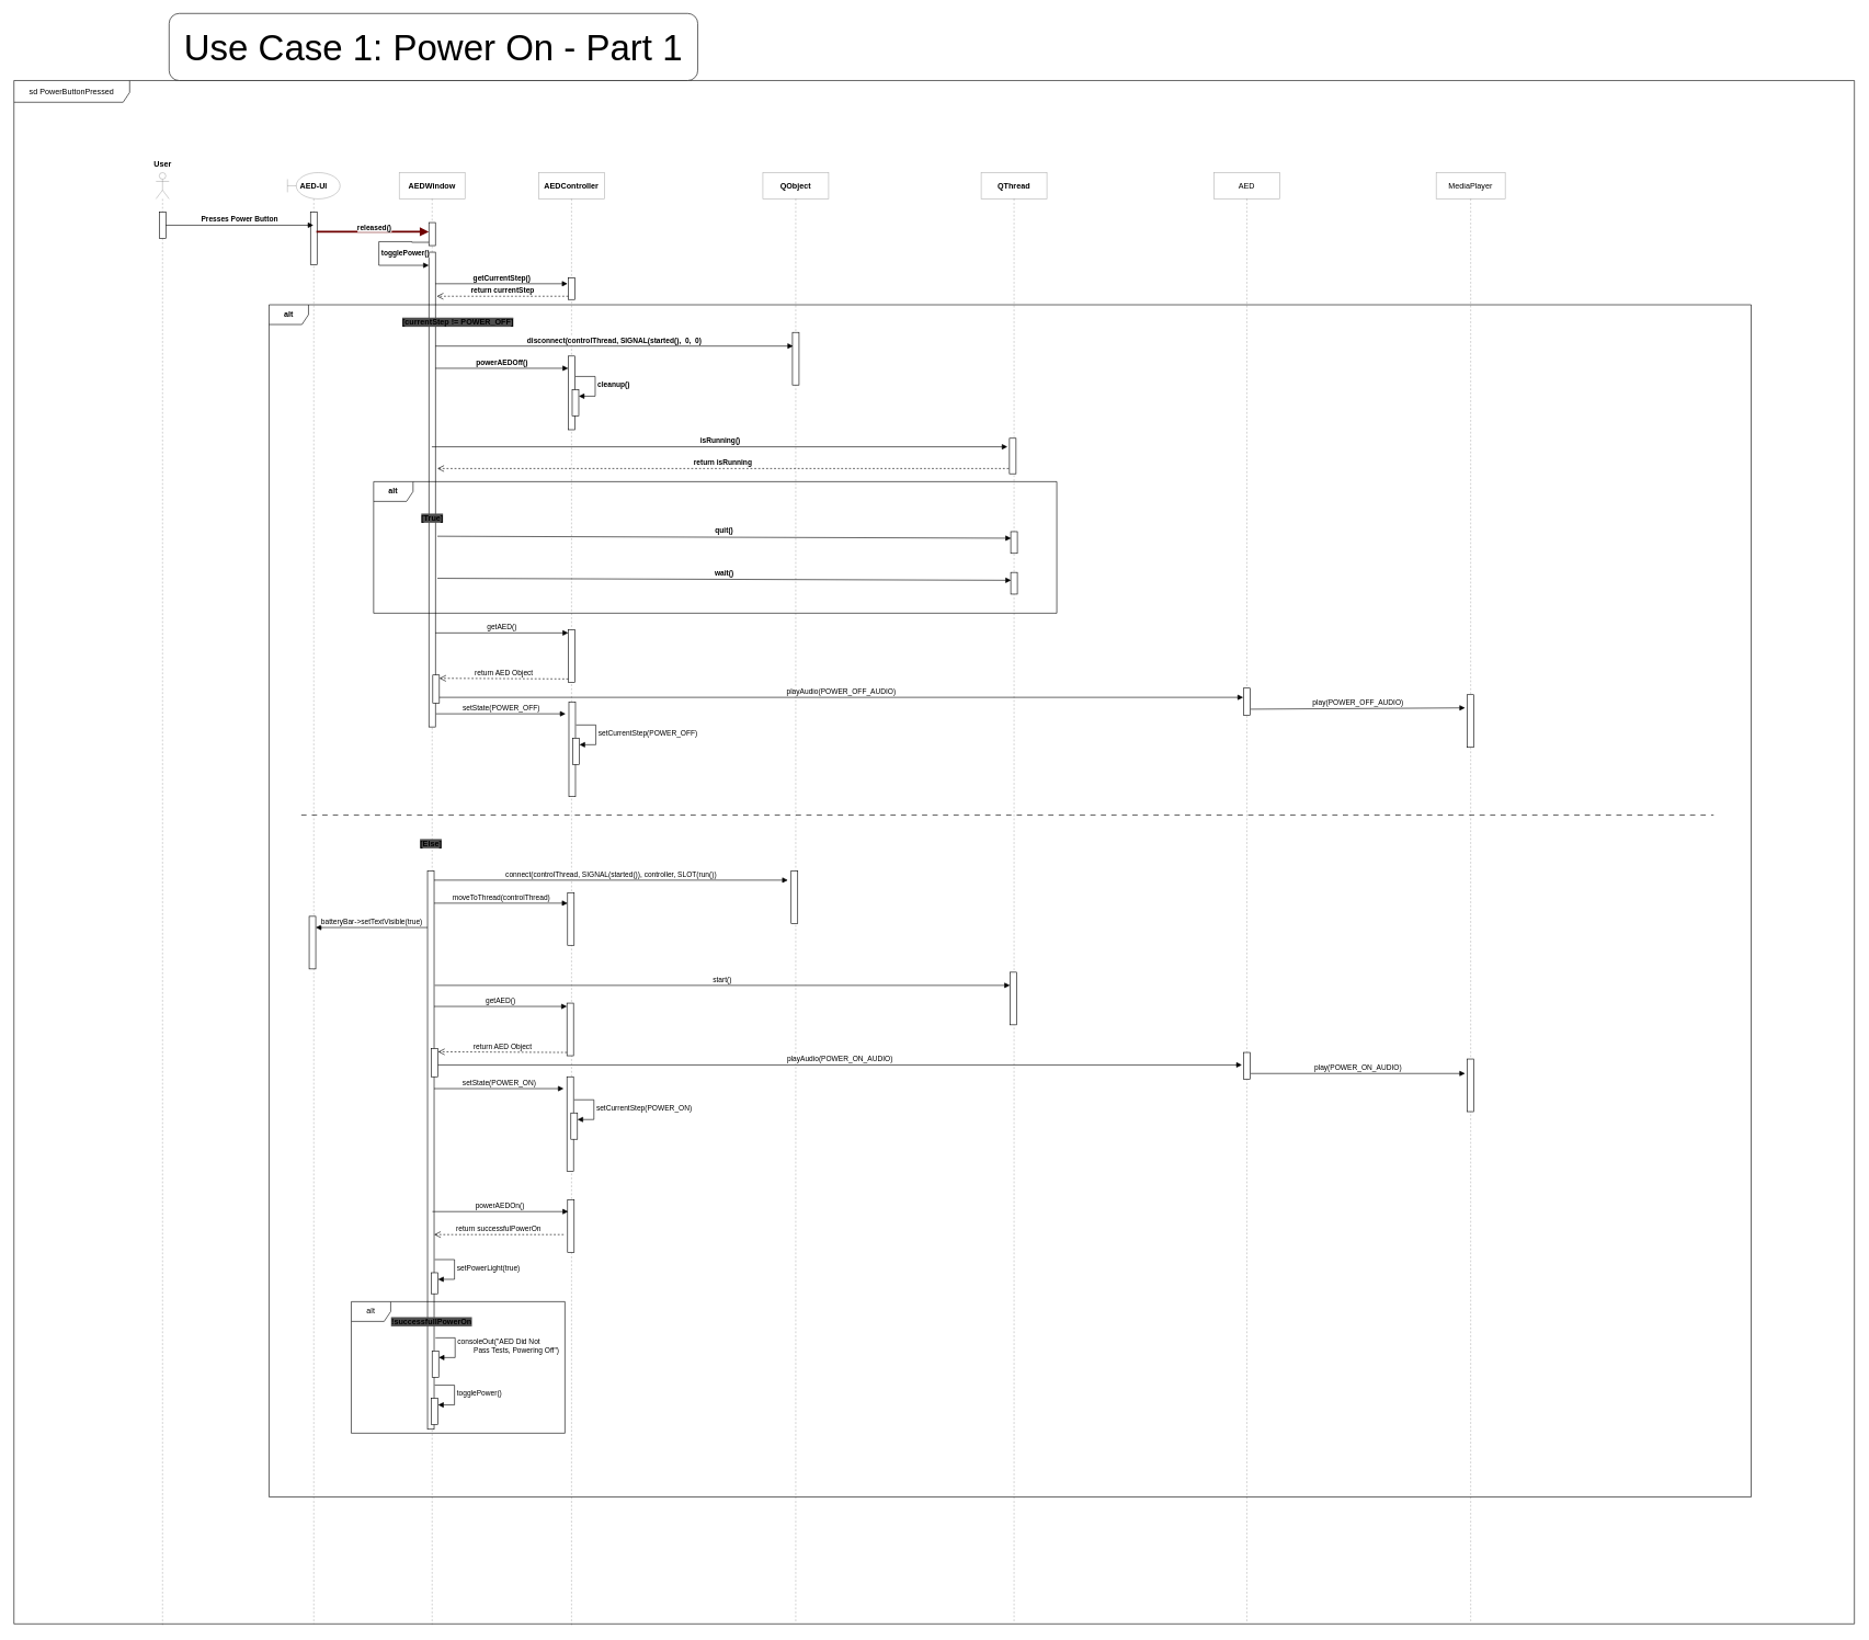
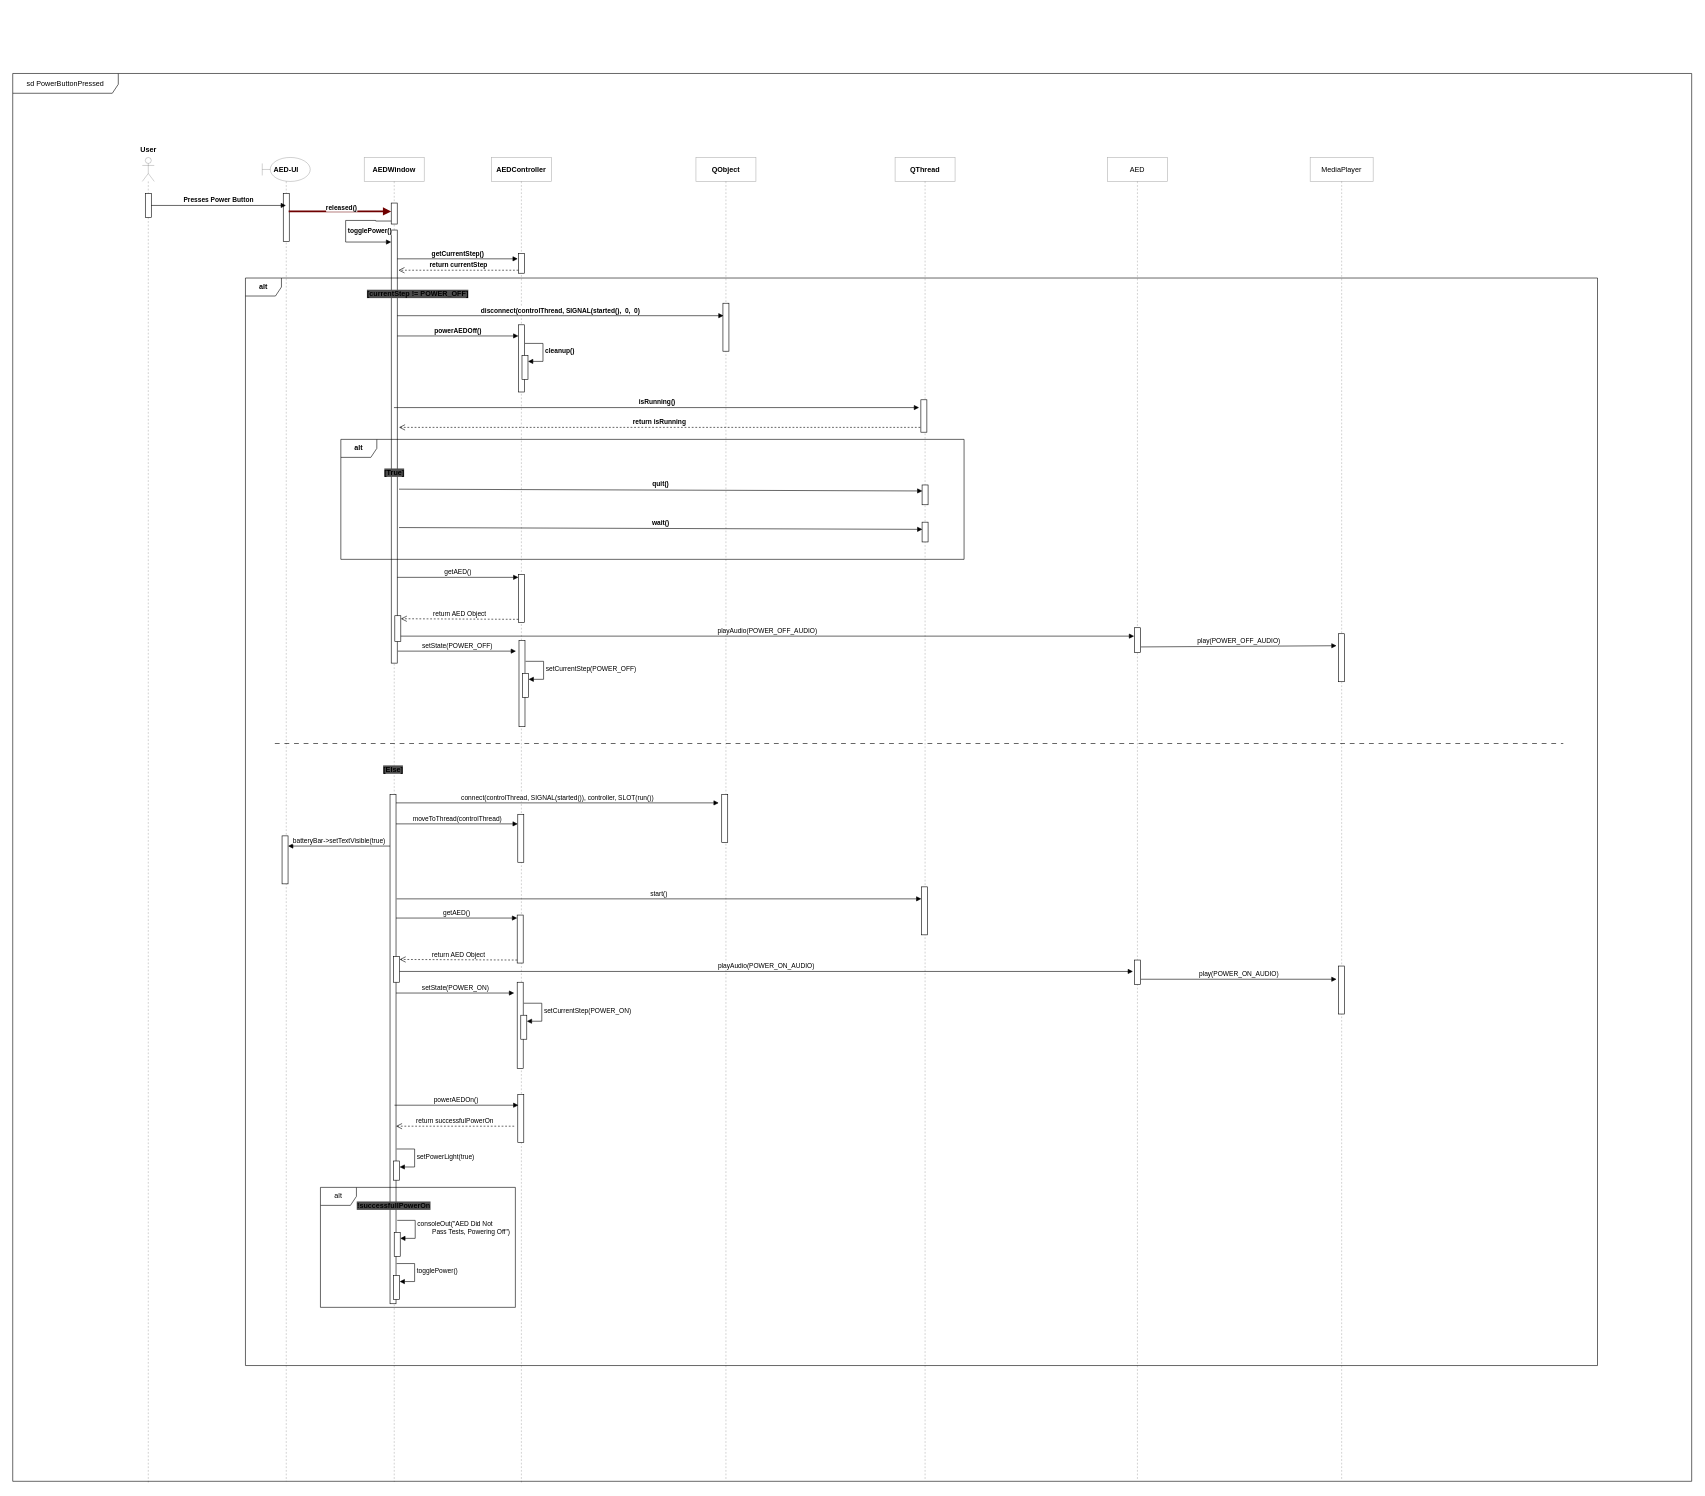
- <mxCell id="86" value="&lt;font style=&quot;font-size: 55px;&quot;&gt;Use Case 1: Power On - Part 1&lt;/font&gt;" style="rounded=1;whiteSpace=wrap;html=1;" vertex="1" parent="1"><mxGeometry x="256" y="20" width="804" height="102" as="geometry" /></mxCell>
